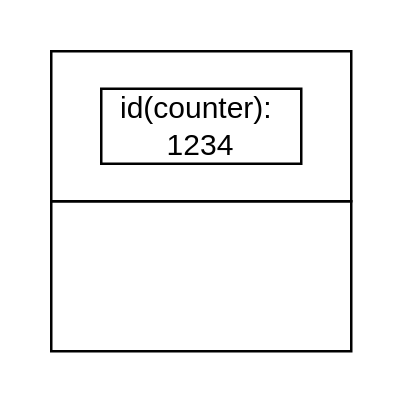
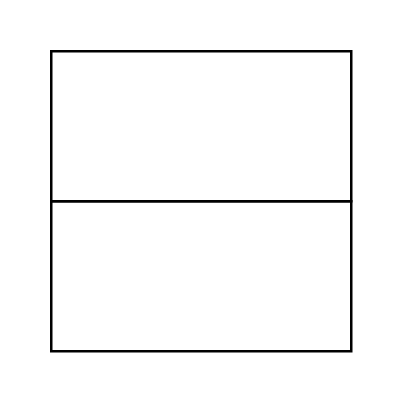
- <mxCell id="4" value="id(counter):&amp;nbsp;&lt;div style=&quot;padding-right: 0px;&quot;&gt;1234&lt;/div&gt;" style="rounded=0;whiteSpace=wrap;html=1;" vertex="1" parent="1"><mxGeometry x="40" y="35" width="80" height="30" as="geometry" /></mxCell>
